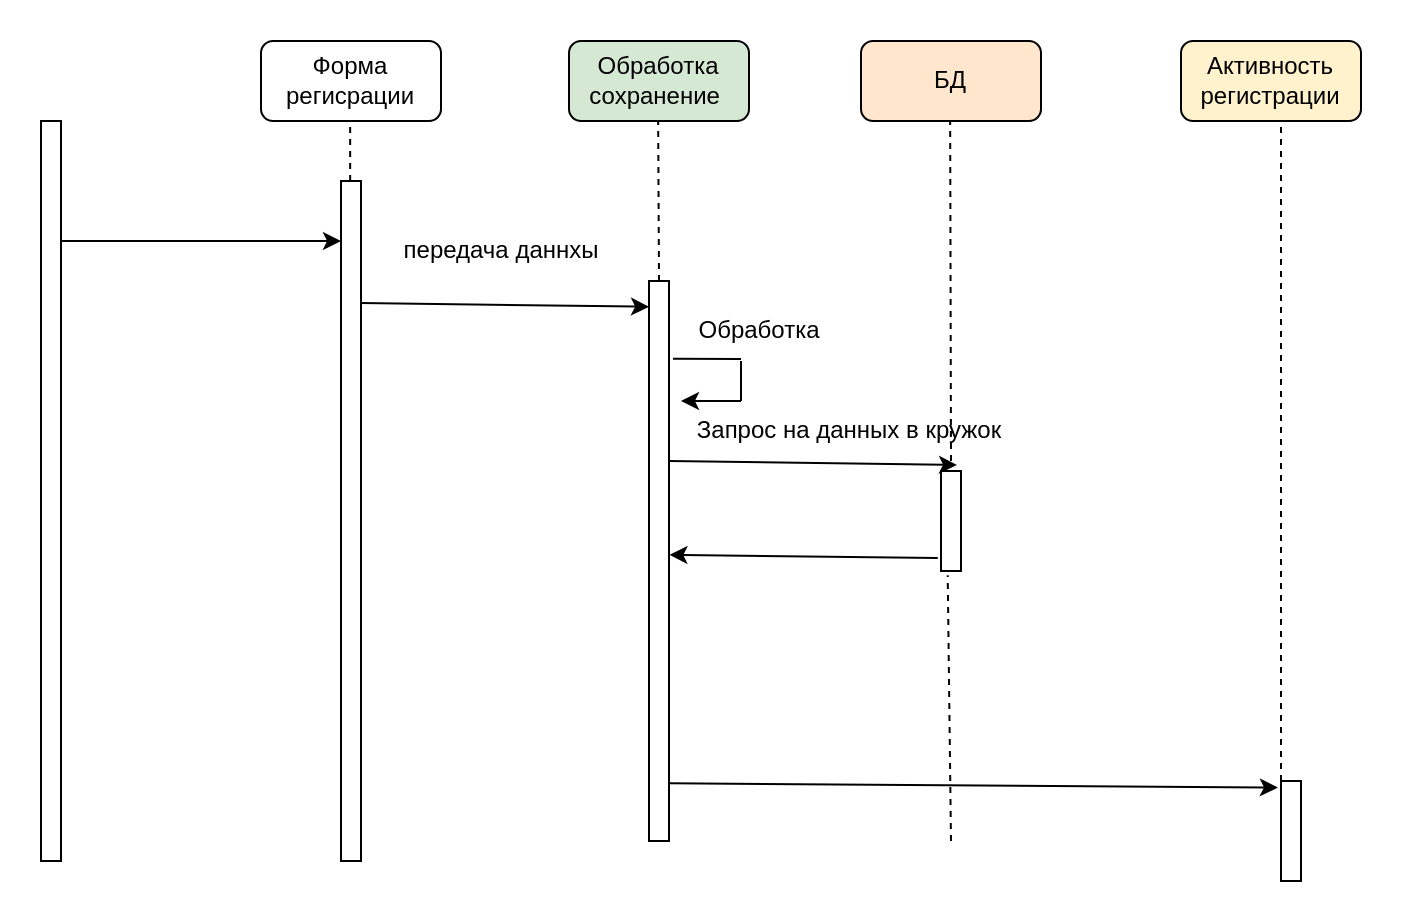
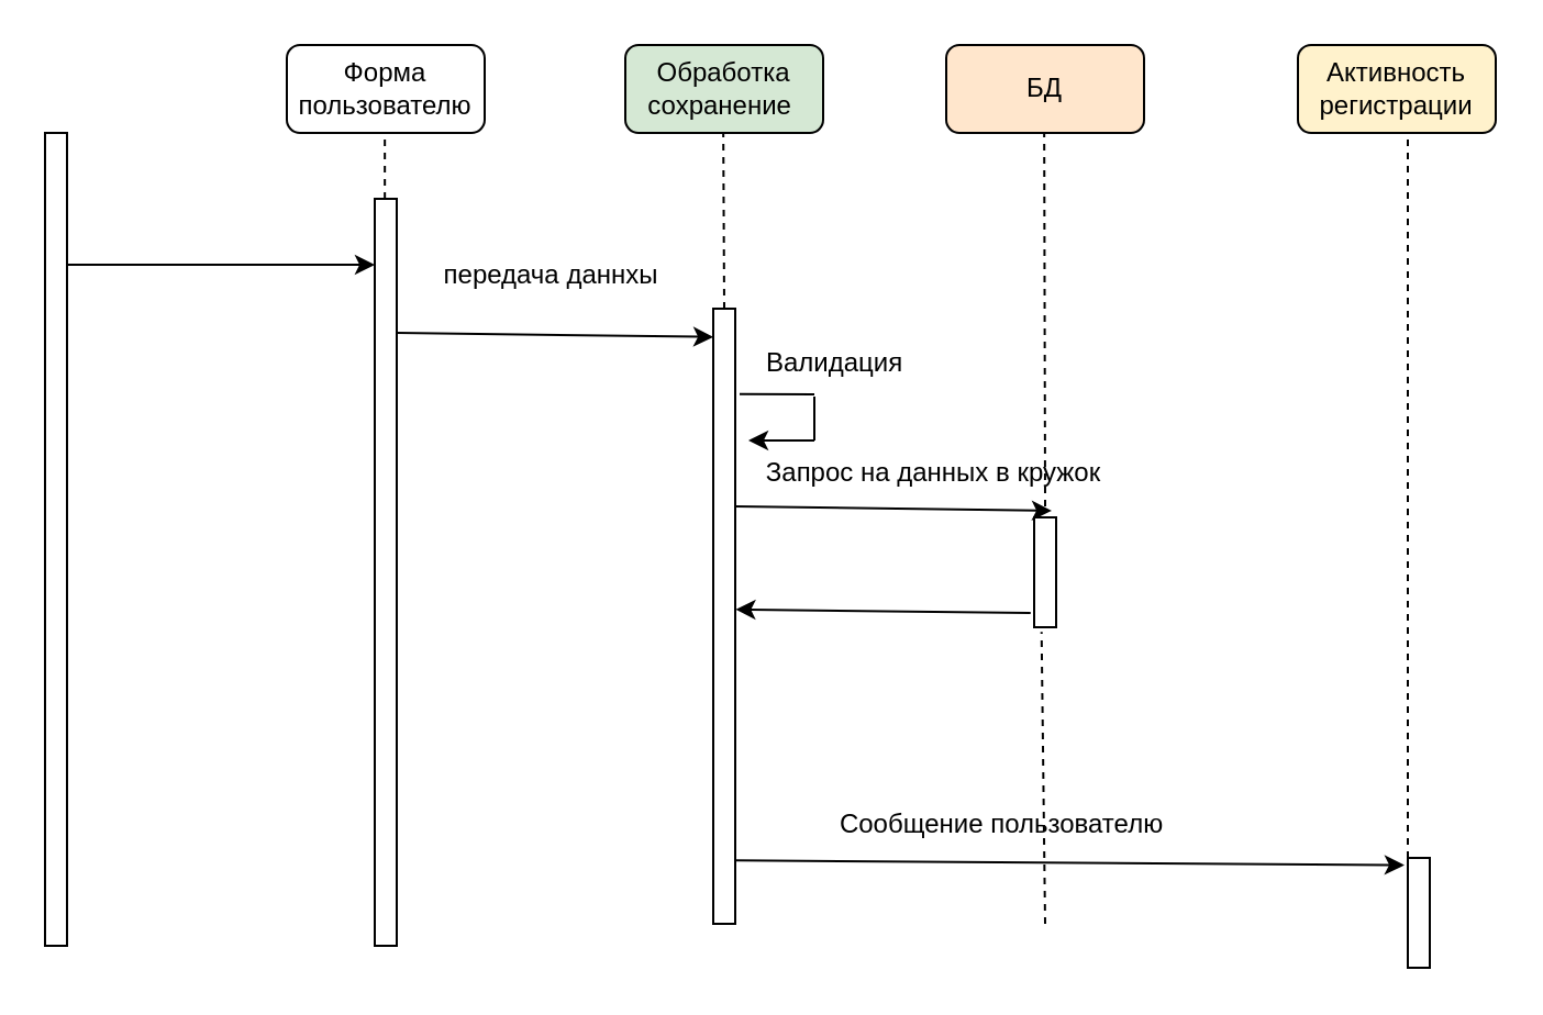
- <mxCell id="4" value="Форма регисрации" style="rounded=1;whiteSpace=wrap;html=1;" parent="1" vertex="1"><mxGeometry x="130" y="20" width="90" height="40" as="geometry" /></mxCell>
+ <mxCell id="4" value="Форма пользователю" style="rounded=1;whiteSpace=wrap;html=1;" parent="1" vertex="1"><mxGeometry x="130" y="20" width="90" height="40" as="geometry" /></mxCell>
- <mxCell id="15" value="Обработка" style="text;html=1;align=center;verticalAlign=middle;resizable=0;points=[];autosize=1;strokeColor=none;fillColor=none;" parent="1" vertex="1"><mxGeometry x="334" y="150" width="90" height="30" as="geometry" /></mxCell>
+ <mxCell id="15" value="Валидация" style="text;html=1;align=center;verticalAlign=middle;resizable=0;points=[];autosize=1;strokeColor=none;fillColor=none;" parent="1" vertex="1"><mxGeometry x="334" y="150" width="90" height="30" as="geometry" /></mxCell>
+ <mxCell id="27" value="Сообщение пользователю" style="text;html=1;align=center;verticalAlign=middle;resizable=0;points=[];autosize=1;strokeColor=none;fillColor=none;" parent="1" vertex="1"><mxGeometry x="370" y="360" width="170" height="30" as="geometry" /></mxCell>
